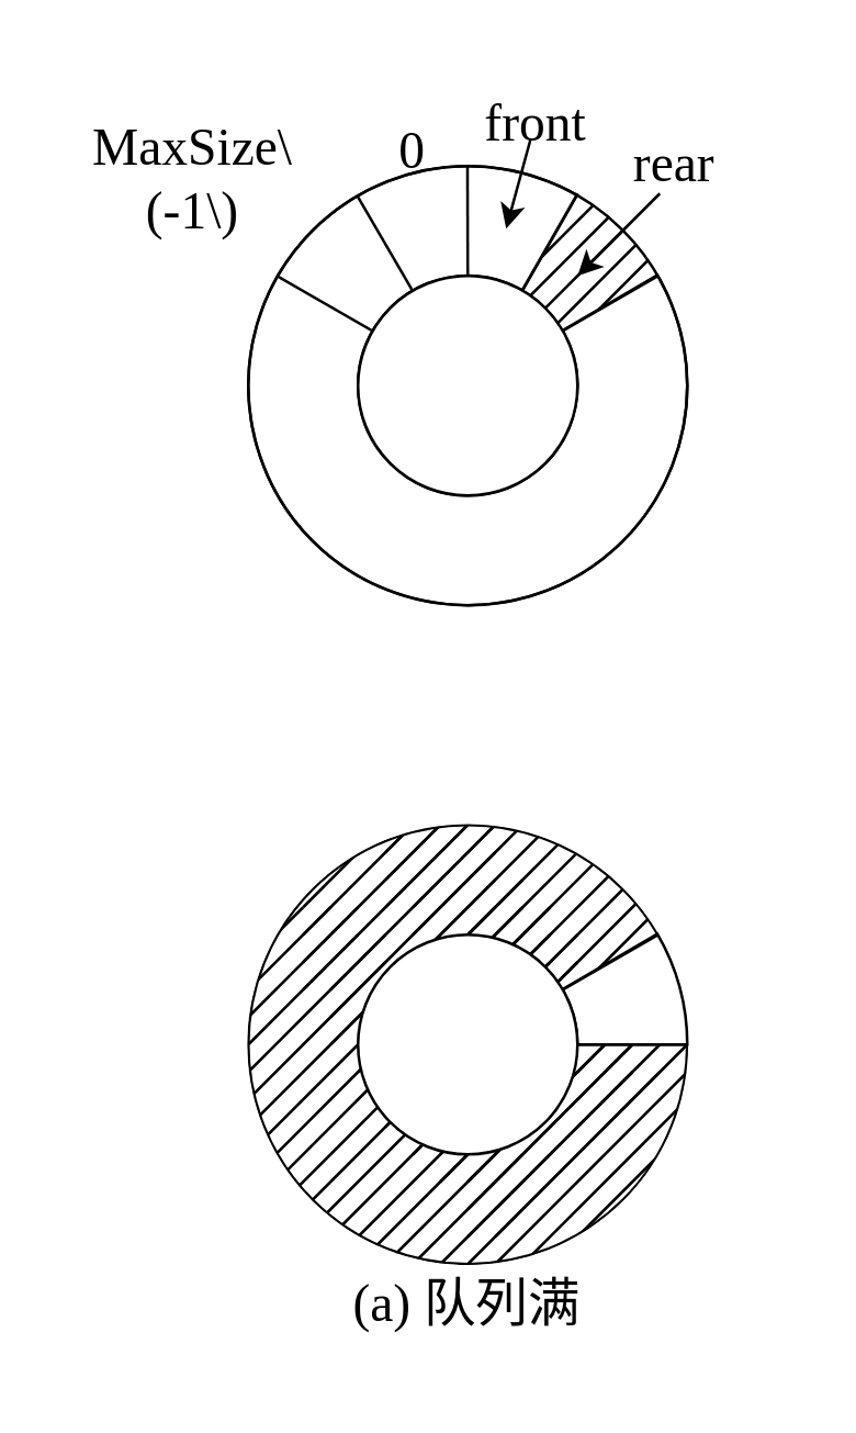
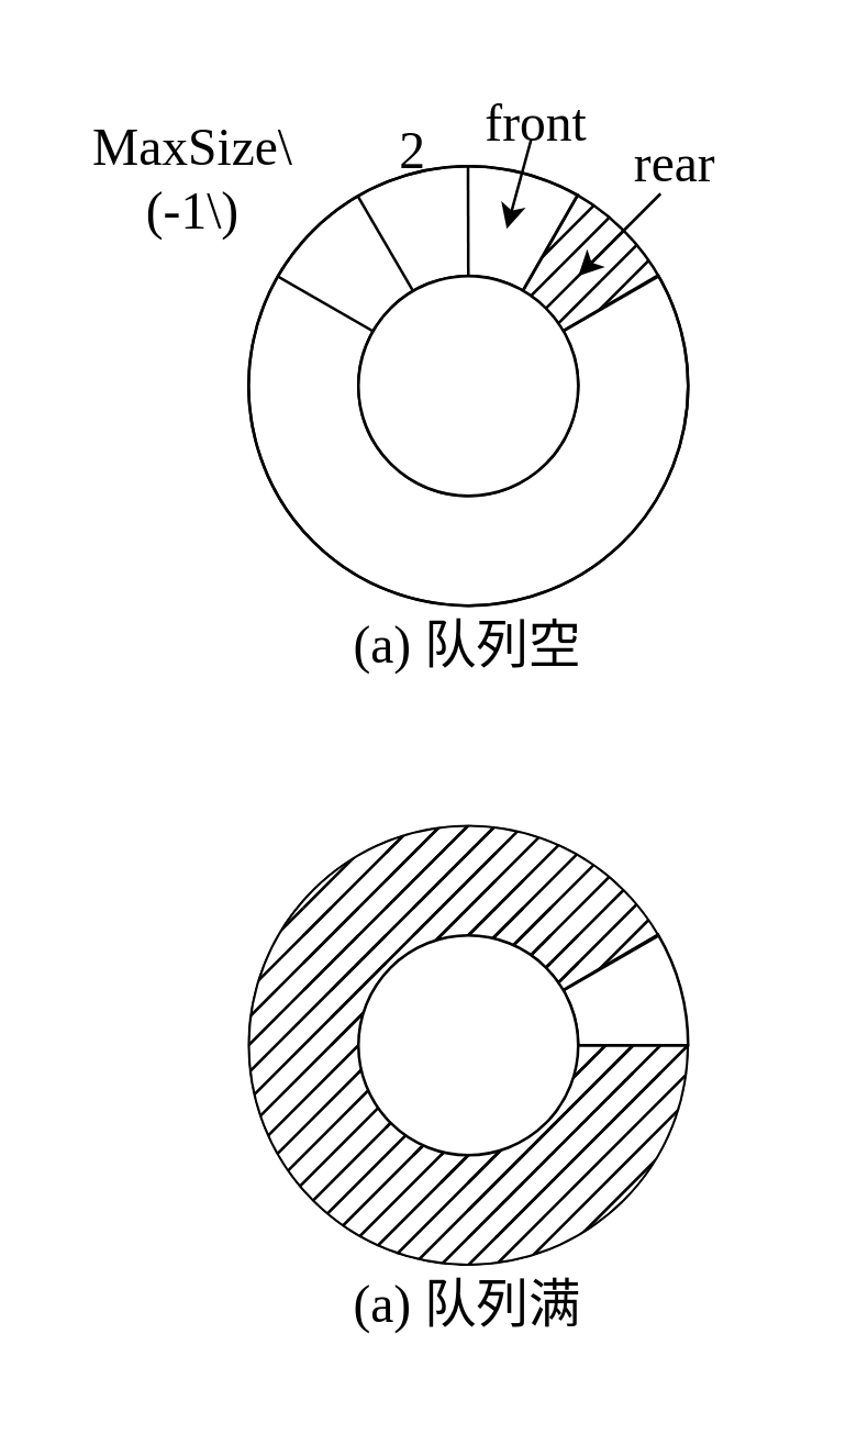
- <mxCell id="120" value="&lt;font style=&quot;font-size: 19px;&quot;&gt;0&lt;/font&gt;" style="text;html=1;strokeColor=none;fillColor=none;align=center;verticalAlign=middle;whiteSpace=wrap;rounded=0;fontSize=19;fontFamily=Times New Roman;" parent="112" vertex="1"><mxGeometry x="120" y="40" width="60" height="30" as="geometry" /></mxCell>
+ <mxCell id="120" value="&lt;font style=&quot;font-size: 19px;&quot;&gt;2&lt;/font&gt;" style="text;html=1;strokeColor=none;fillColor=none;align=center;verticalAlign=middle;whiteSpace=wrap;rounded=0;fontSize=19;fontFamily=Times New Roman;" parent="112" vertex="1"><mxGeometry x="120" y="40" width="60" height="30" as="geometry" /></mxCell>
+ <mxCell id="126" value="(a)&amp;nbsp;&lt;font face=&quot;SimSun&quot; style=&quot;font-size: 19px;&quot;&gt;队列空&lt;/font&gt;" style="text;html=1;strokeColor=none;fillColor=none;align=center;verticalAlign=middle;whiteSpace=wrap;rounded=0;fontSize=19;fontFamily=Times New Roman;" parent="112" vertex="1"><mxGeometry x="120" y="220" width="100" height="30" as="geometry" /></mxCell>
